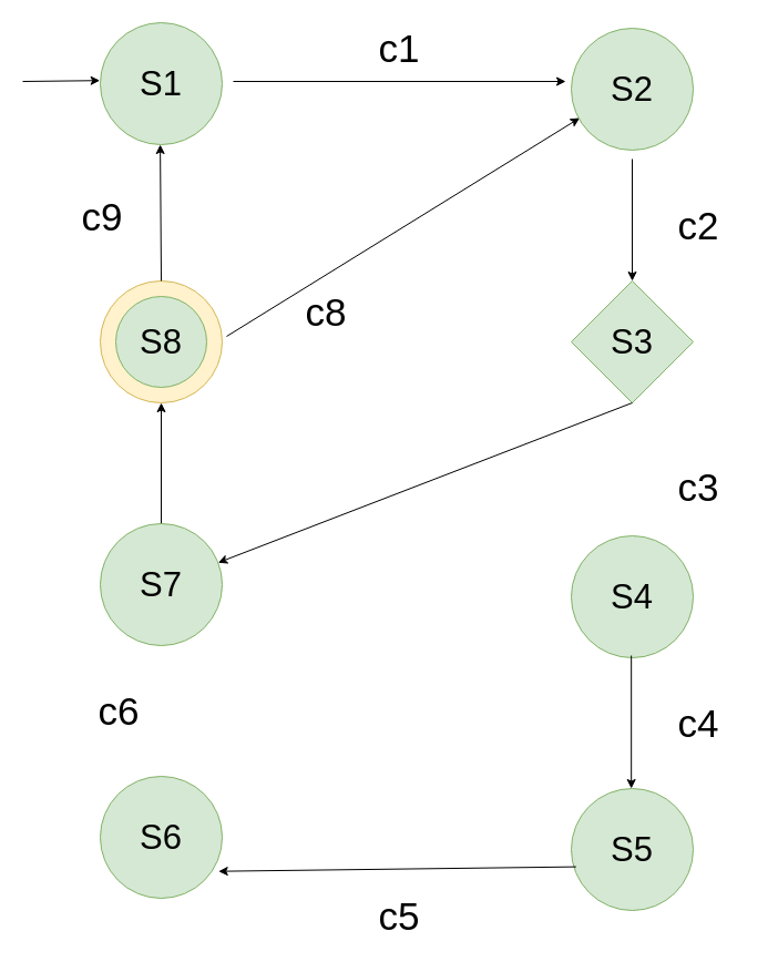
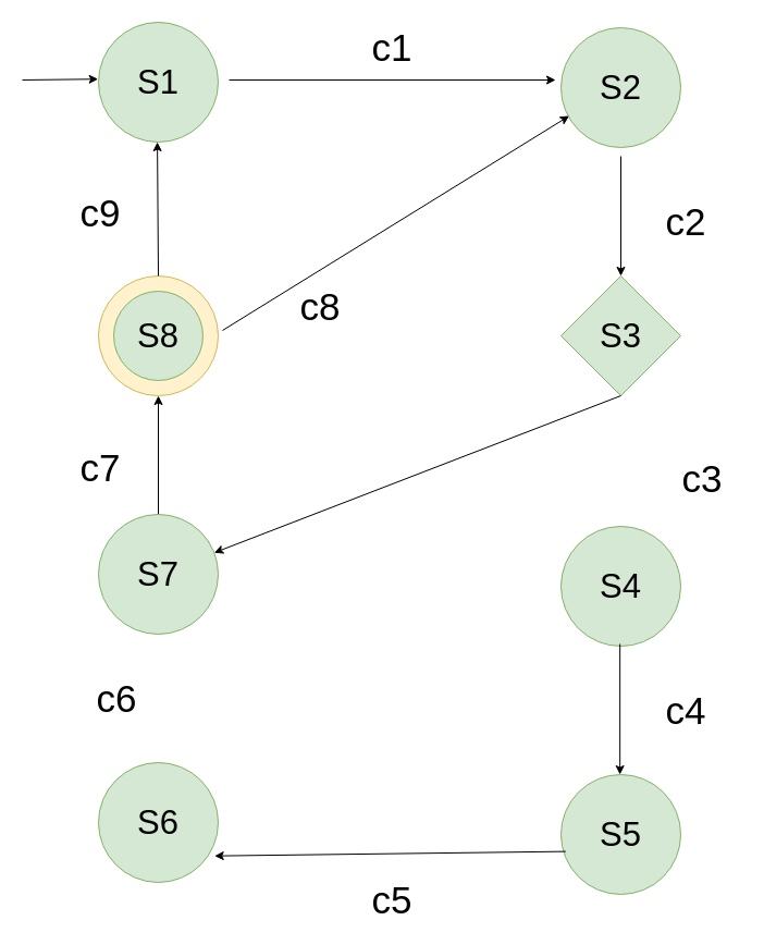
+ <mxCell id="14" value="&lt;font style=&quot;font-size: 35px;&quot;&gt;c7&lt;/font&gt;" style="text;strokeColor=none;align=center;fillColor=none;html=1;verticalAlign=middle;whiteSpace=wrap;rounded=0;" parent="1" vertex="1"><mxGeometry x="42" y="409" width="100" height="40" as="geometry" /></mxCell>
- <mxCell id="13" value="&lt;font style=&quot;font-size: 35px;&quot;&gt;c3&lt;/font&gt;" style="text;strokeColor=none;align=center;fillColor=none;html=1;verticalAlign=middle;whiteSpace=wrap;rounded=0;" parent="1" vertex="1"><mxGeometry x="580" y="419" width="100" height="40" as="geometry" /></mxCell>
+ <mxCell id="13" value="&lt;font style=&quot;font-size: 35px;&quot;&gt;c3&lt;/font&gt;" style="text;strokeColor=none;align=center;fillColor=none;html=1;verticalAlign=middle;whiteSpace=wrap;rounded=0;" parent="1" vertex="1"><mxGeometry x="595" y="419" width="100" height="40" as="geometry" /></mxCell>
